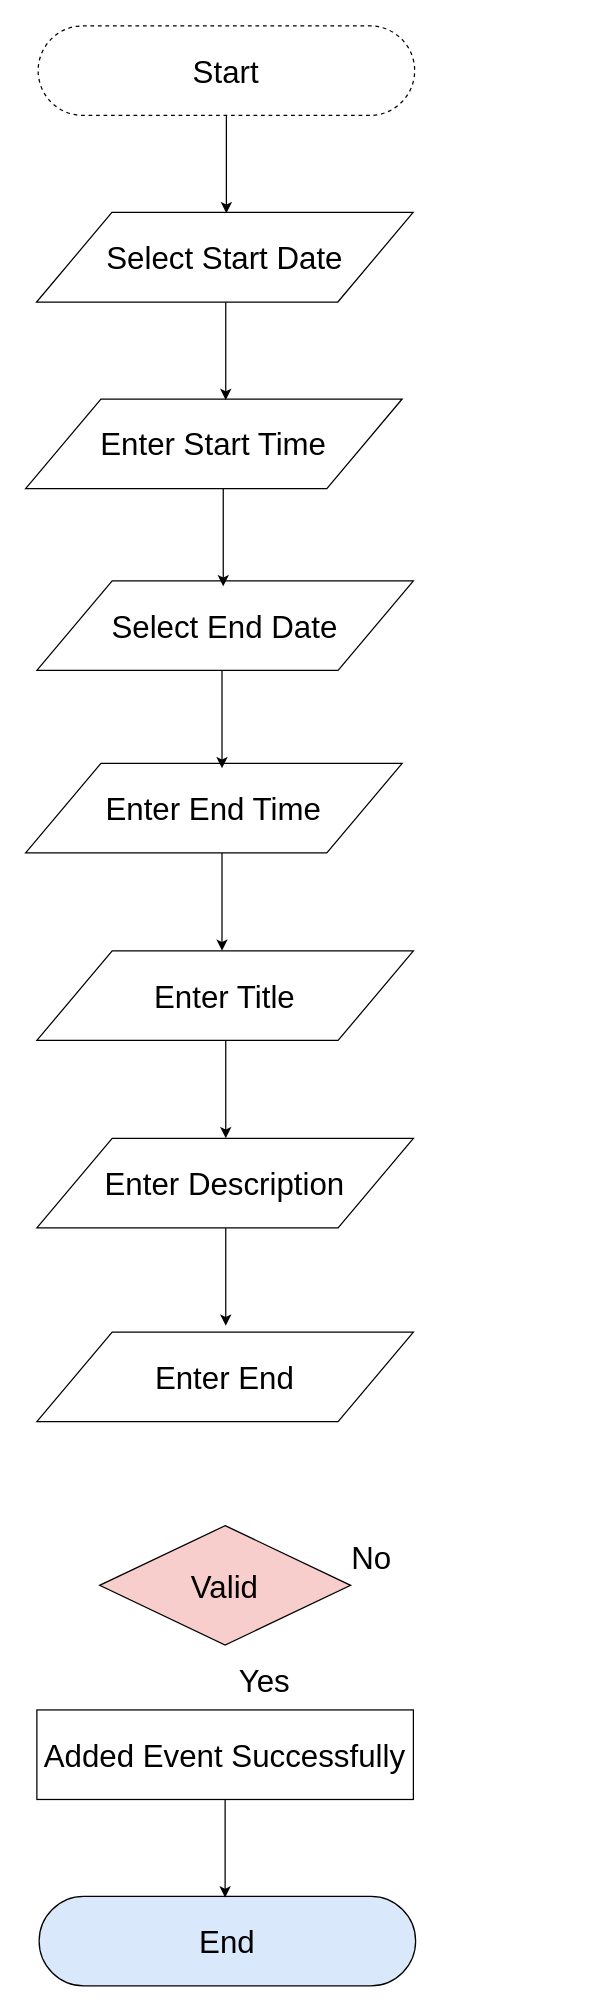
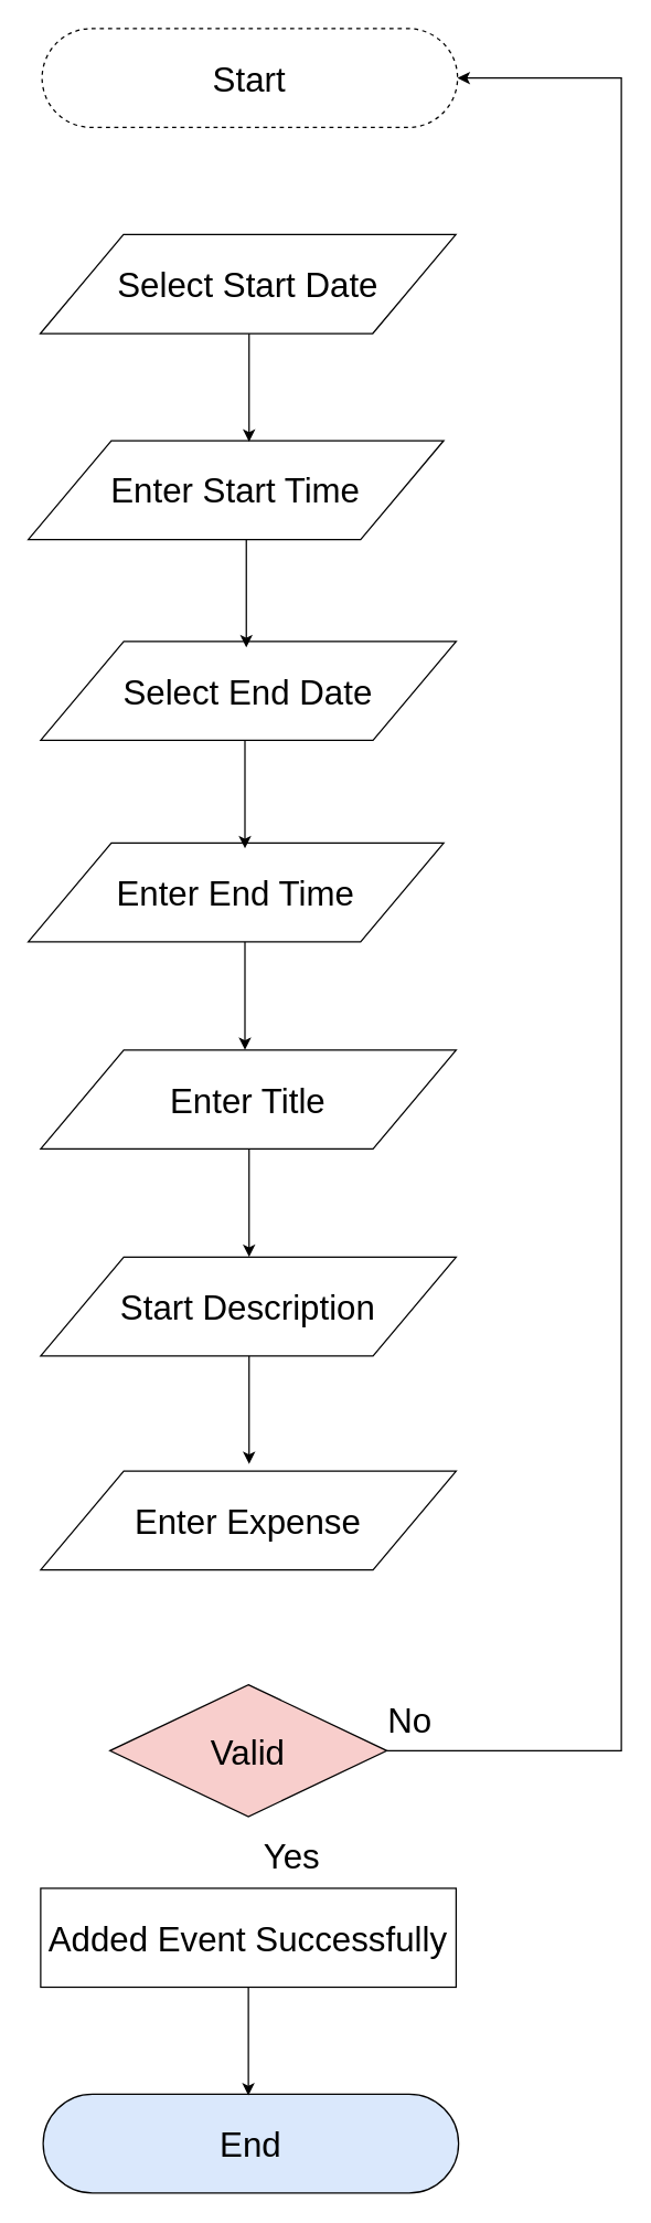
- <mxCell id="2" style="edgeStyle=orthogonalEdgeStyle;rounded=0;orthogonalLoop=1;jettySize=auto;html=1;fontSize=25;entryX=0.504;entryY=0.01;entryDx=0;entryDy=0;entryPerimeter=0;" edge="1" parent="1" source="3" target="4"><mxGeometry relative="1" as="geometry"><mxPoint x="180.628" y="160" as="targetPoint" /></mxGeometry></mxCell>
+ <mxCell id="7" style="edgeStyle=orthogonalEdgeStyle;rounded=0;orthogonalLoop=1;jettySize=auto;html=1;entryX=1;entryY=0.5;entryDx=0;entryDy=0;fontSize=25;exitX=1;exitY=0.5;exitDx=0;exitDy=0;" edge="1" parent="1" source="6" target="3"><mxGeometry relative="1" as="geometry"><Array as="points"><mxPoint x="450" y="1268" /><mxPoint x="450" y="55" /></Array></mxGeometry></mxCell>
- <mxCell id="17" value="Enter Description" style="shape=parallelogram;perimeter=parallelogramPerimeter;whiteSpace=wrap;html=1;fontSize=25;" vertex="1" parent="1"><mxGeometry x="29" y="910.007" width="301.215" height="71.642" as="geometry" /></mxCell>
+ <mxCell id="17" value="Start Description" style="shape=parallelogram;perimeter=parallelogramPerimeter;whiteSpace=wrap;html=1;fontSize=25;" vertex="1" parent="1"><mxGeometry x="29" y="910.007" width="301.215" height="71.642" as="geometry" /></mxCell>
- <mxCell id="18" value="Enter End" style="shape=parallelogram;perimeter=parallelogramPerimeter;whiteSpace=wrap;html=1;fontSize=25;" vertex="1" parent="1"><mxGeometry x="29" y="1065.007" width="301.215" height="71.642" as="geometry" /></mxCell>
+ <mxCell id="18" value="Enter Expense" style="shape=parallelogram;perimeter=parallelogramPerimeter;whiteSpace=wrap;html=1;fontSize=25;" vertex="1" parent="1"><mxGeometry x="29" y="1065.007" width="301.215" height="71.642" as="geometry" /></mxCell>
